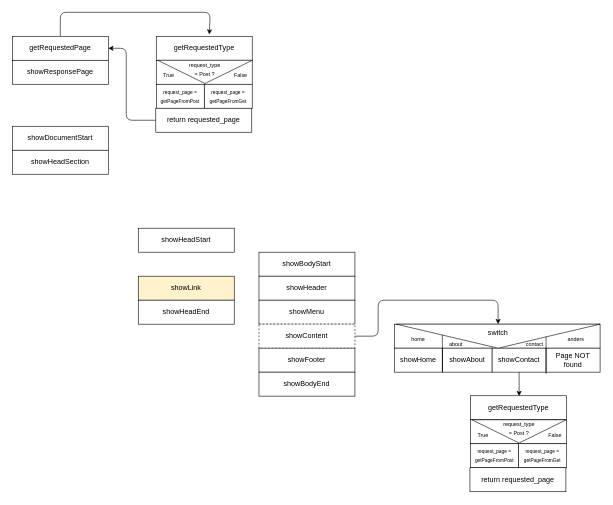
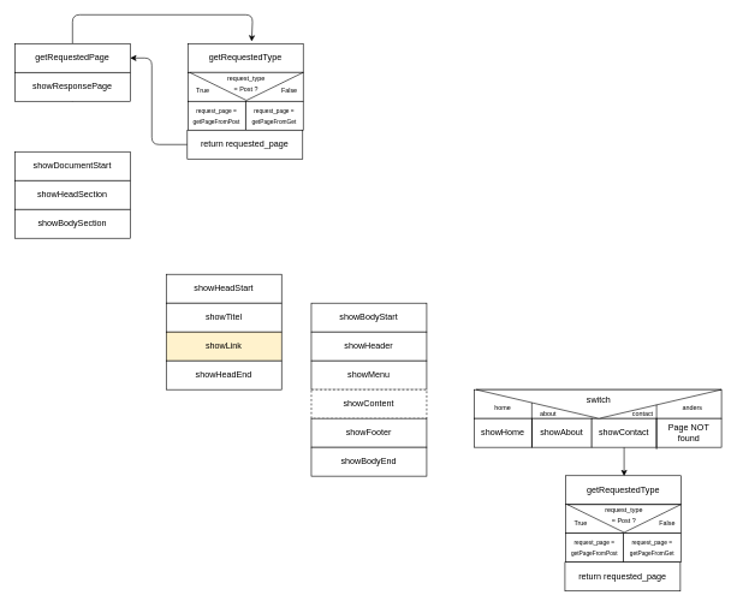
+ <mxCell id="8" value="showBodySection" style="rounded=0;whiteSpace=wrap;html=1;" vertex="1" parent="1"><mxGeometry x="20" y="290" width="160" height="40" as="geometry" /></mxCell>
+ <mxCell id="17" value="showTitel" style="rounded=0;whiteSpace=wrap;html=1;" vertex="1" parent="1"><mxGeometry x="230" y="420" width="160" height="40" as="geometry" /></mxCell>
- <mxCell id="12" style="edgeStyle=none;html=1;entryX=0.5;entryY=0;entryDx=0;entryDy=0;fontSize=9;exitX=1;exitY=0.5;exitDx=0;exitDy=0;" edge="1" parent="1" source="13" target="39"><mxGeometry relative="1" as="geometry"><Array as="points"><mxPoint x="630" y="560" /><mxPoint x="630" y="500" /><mxPoint x="830" y="500" /></Array></mxGeometry></mxCell>
